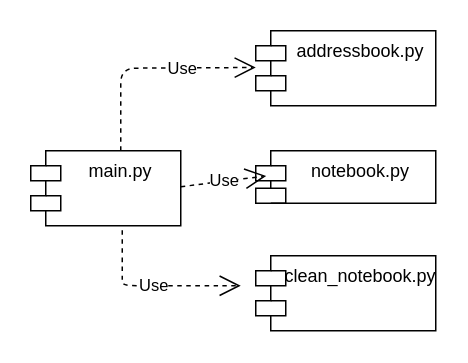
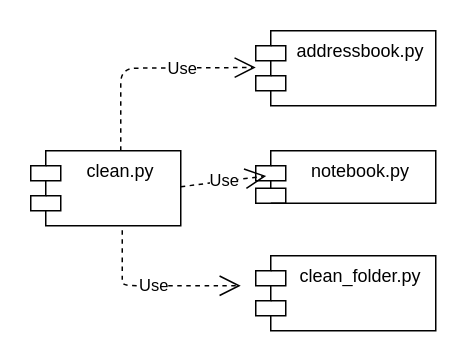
- <mxCell id="2" value="main.py" style="shape=module;align=left;spacingLeft=20;align=center;verticalAlign=top;rounded=0;sketch=0;" parent="1" vertex="1"><mxGeometry y="100" width="100" height="50" as="geometry" x="20" /></mxCell>
+ <mxCell id="2" value="clean.py" style="shape=module;align=left;spacingLeft=20;align=center;verticalAlign=top;rounded=0;sketch=0;" parent="1" vertex="1"><mxGeometry y="100" width="100" height="50" as="geometry" x="20" /></mxCell>
- <mxCell id="5" value="clean_notebook.py" style="shape=module;align=left;spacingLeft=20;align=center;verticalAlign=top;rounded=0;sketch=0;" parent="1" vertex="1"><mxGeometry x="170" y="170" width="120" height="50" as="geometry" /></mxCell>
+ <mxCell id="5" value="clean_folder.py" style="shape=module;align=left;spacingLeft=20;align=center;verticalAlign=top;rounded=0;sketch=0;" parent="1" vertex="1"><mxGeometry x="170" y="170" width="120" height="50" as="geometry" /></mxCell>
